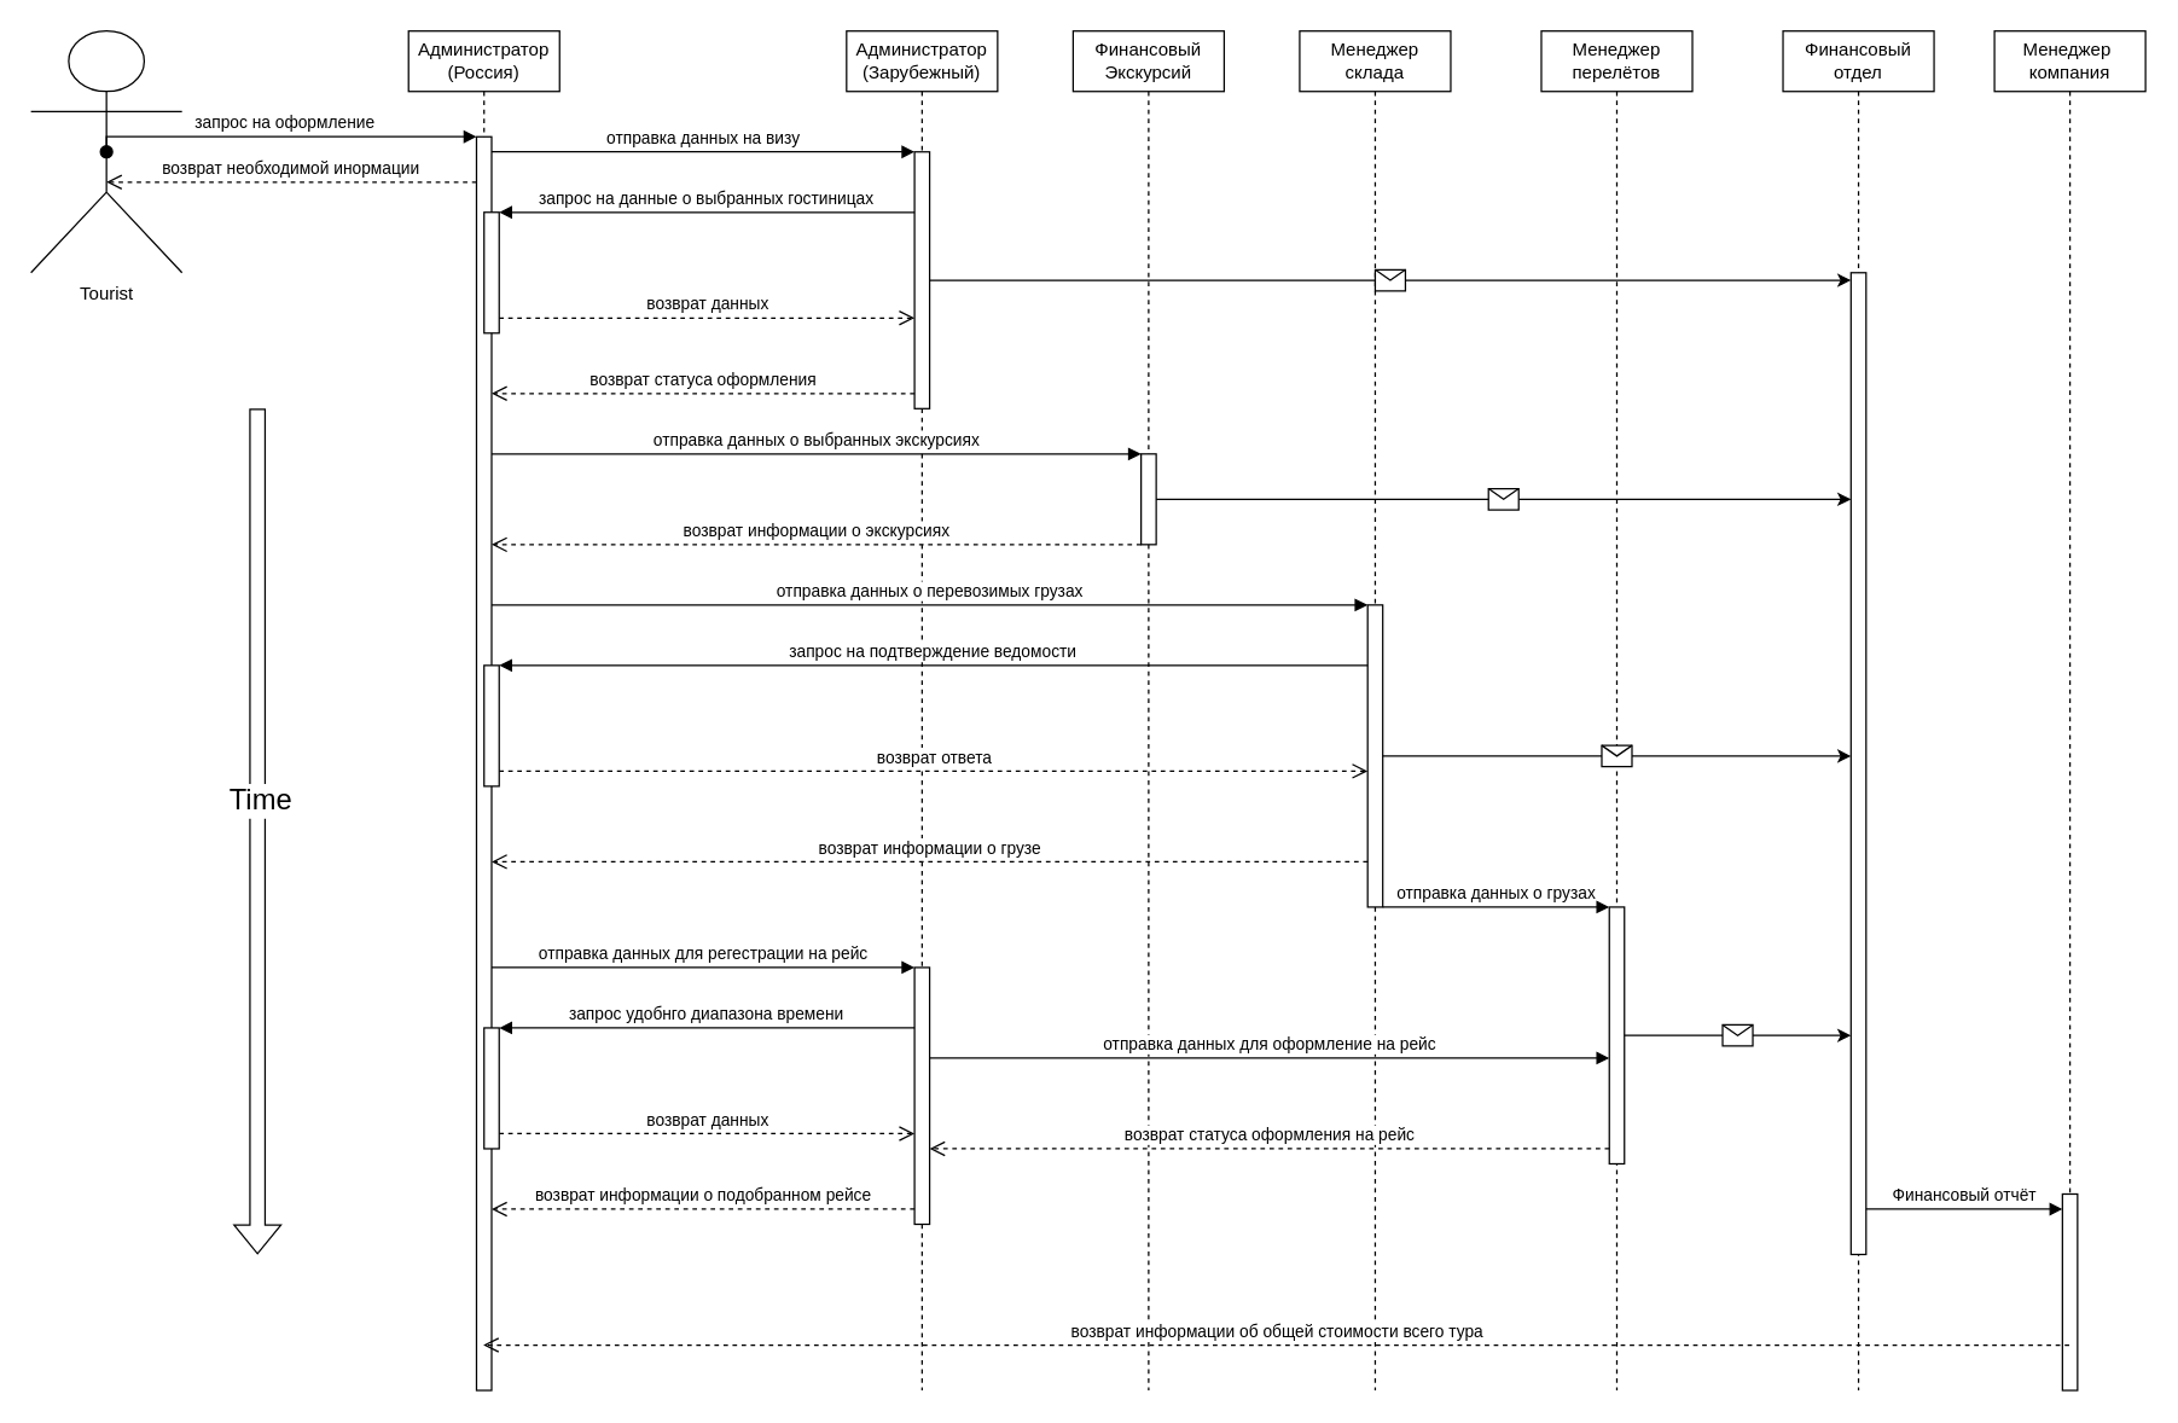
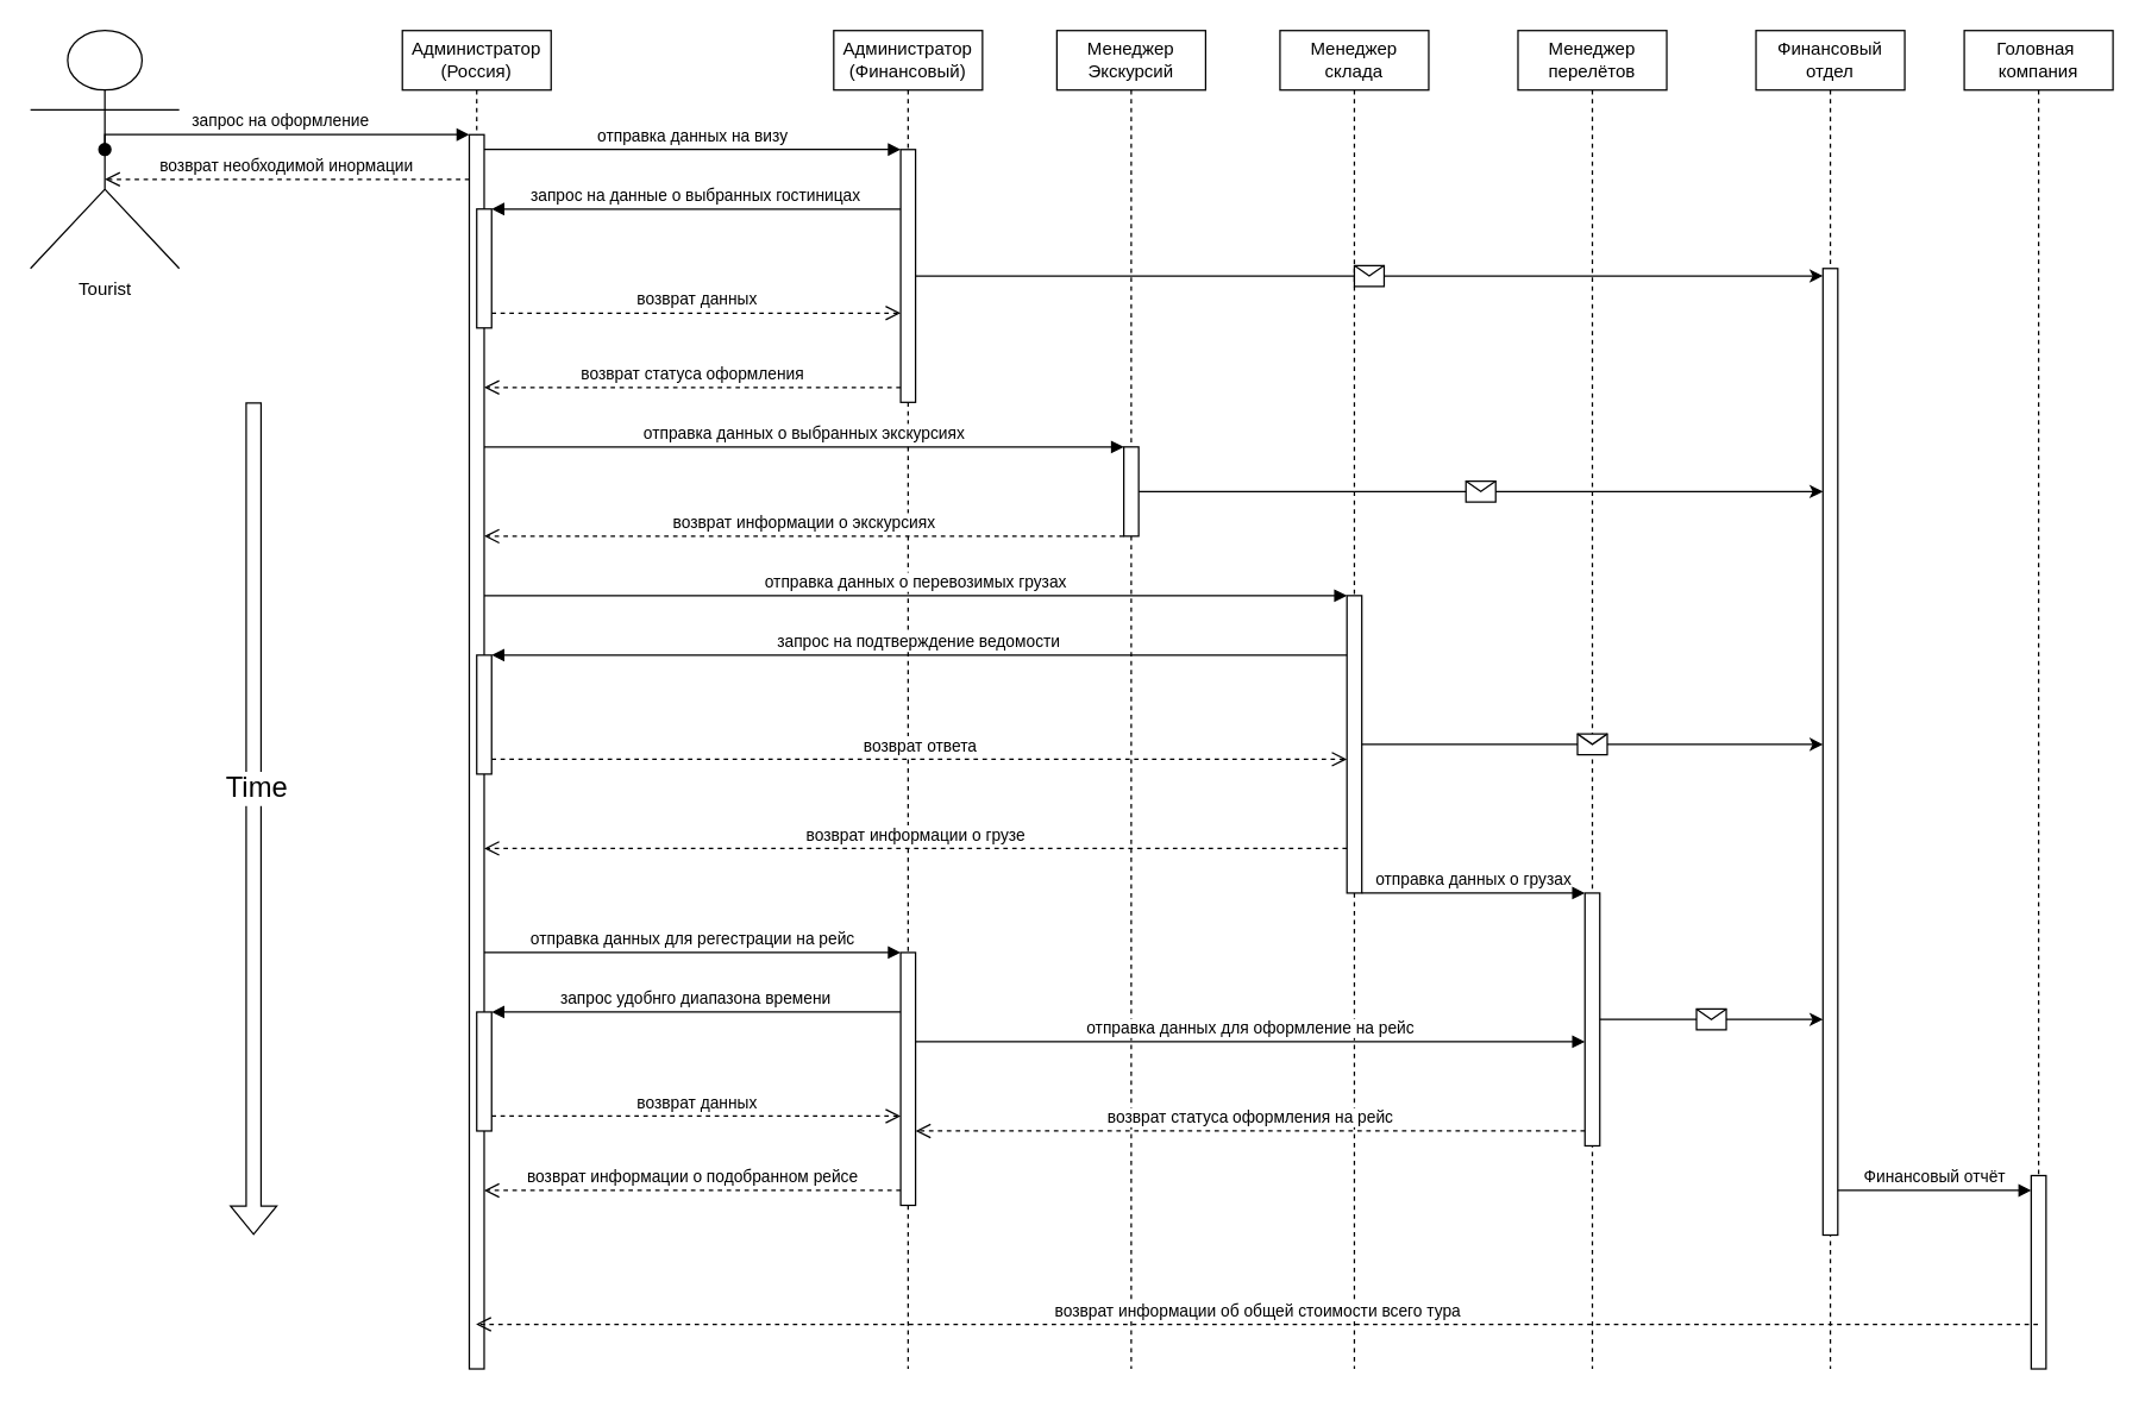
- <mxCell id="6" value="Администратор&lt;br&gt;(Зарубежный)" style="shape=umlLifeline;perimeter=lifelinePerimeter;whiteSpace=wrap;html=1;container=0;dropTarget=0;collapsible=0;recursiveResize=0;outlineConnect=0;portConstraint=eastwest;newEdgeStyle={&quot;edgeStyle&quot;:&quot;elbowEdgeStyle&quot;,&quot;elbow&quot;:&quot;vertical&quot;,&quot;curved&quot;:0,&quot;rounded&quot;:0};" parent="1" vertex="1"><mxGeometry x="560" y="20" width="100" height="900" as="geometry" /></mxCell>
+ <mxCell id="6" value="Администратор&lt;br&gt;(Финансовый)" style="shape=umlLifeline;perimeter=lifelinePerimeter;whiteSpace=wrap;html=1;container=0;dropTarget=0;collapsible=0;recursiveResize=0;outlineConnect=0;portConstraint=eastwest;newEdgeStyle={&quot;edgeStyle&quot;:&quot;elbowEdgeStyle&quot;,&quot;elbow&quot;:&quot;vertical&quot;,&quot;curved&quot;:0,&quot;rounded&quot;:0};" parent="1" vertex="1"><mxGeometry x="560" y="20" width="100" height="900" as="geometry" /></mxCell>
- <mxCell id="18" value="Финансовый Экскурсий" style="shape=umlLifeline;perimeter=lifelinePerimeter;whiteSpace=wrap;html=1;container=0;dropTarget=0;collapsible=0;recursiveResize=0;outlineConnect=0;portConstraint=eastwest;newEdgeStyle={&quot;edgeStyle&quot;:&quot;elbowEdgeStyle&quot;,&quot;elbow&quot;:&quot;vertical&quot;,&quot;curved&quot;:0,&quot;rounded&quot;:0};" parent="1" vertex="1"><mxGeometry x="710" y="20" width="100" height="900" as="geometry" /></mxCell>
+ <mxCell id="18" value="Менеджер Экскурсий" style="shape=umlLifeline;perimeter=lifelinePerimeter;whiteSpace=wrap;html=1;container=0;dropTarget=0;collapsible=0;recursiveResize=0;outlineConnect=0;portConstraint=eastwest;newEdgeStyle={&quot;edgeStyle&quot;:&quot;elbowEdgeStyle&quot;,&quot;elbow&quot;:&quot;vertical&quot;,&quot;curved&quot;:0,&quot;rounded&quot;:0};" parent="1" vertex="1"><mxGeometry x="710" y="20" width="100" height="900" as="geometry" /></mxCell>
- <mxCell id="48" value="Менеджер&amp;nbsp;&lt;br&gt;компания" style="shape=umlLifeline;perimeter=lifelinePerimeter;whiteSpace=wrap;html=1;container=0;dropTarget=0;collapsible=0;recursiveResize=0;outlineConnect=0;portConstraint=eastwest;newEdgeStyle={&quot;edgeStyle&quot;:&quot;elbowEdgeStyle&quot;,&quot;elbow&quot;:&quot;vertical&quot;,&quot;curved&quot;:0,&quot;rounded&quot;:0};" parent="1" vertex="1"><mxGeometry x="1320" y="20" width="100" height="900" as="geometry" /></mxCell>
+ <mxCell id="48" value="Головная&amp;nbsp;&lt;br&gt;компания" style="shape=umlLifeline;perimeter=lifelinePerimeter;whiteSpace=wrap;html=1;container=0;dropTarget=0;collapsible=0;recursiveResize=0;outlineConnect=0;portConstraint=eastwest;newEdgeStyle={&quot;edgeStyle&quot;:&quot;elbowEdgeStyle&quot;,&quot;elbow&quot;:&quot;vertical&quot;,&quot;curved&quot;:0,&quot;rounded&quot;:0};" parent="1" vertex="1"><mxGeometry x="1320" y="20" width="100" height="900" as="geometry" /></mxCell>
